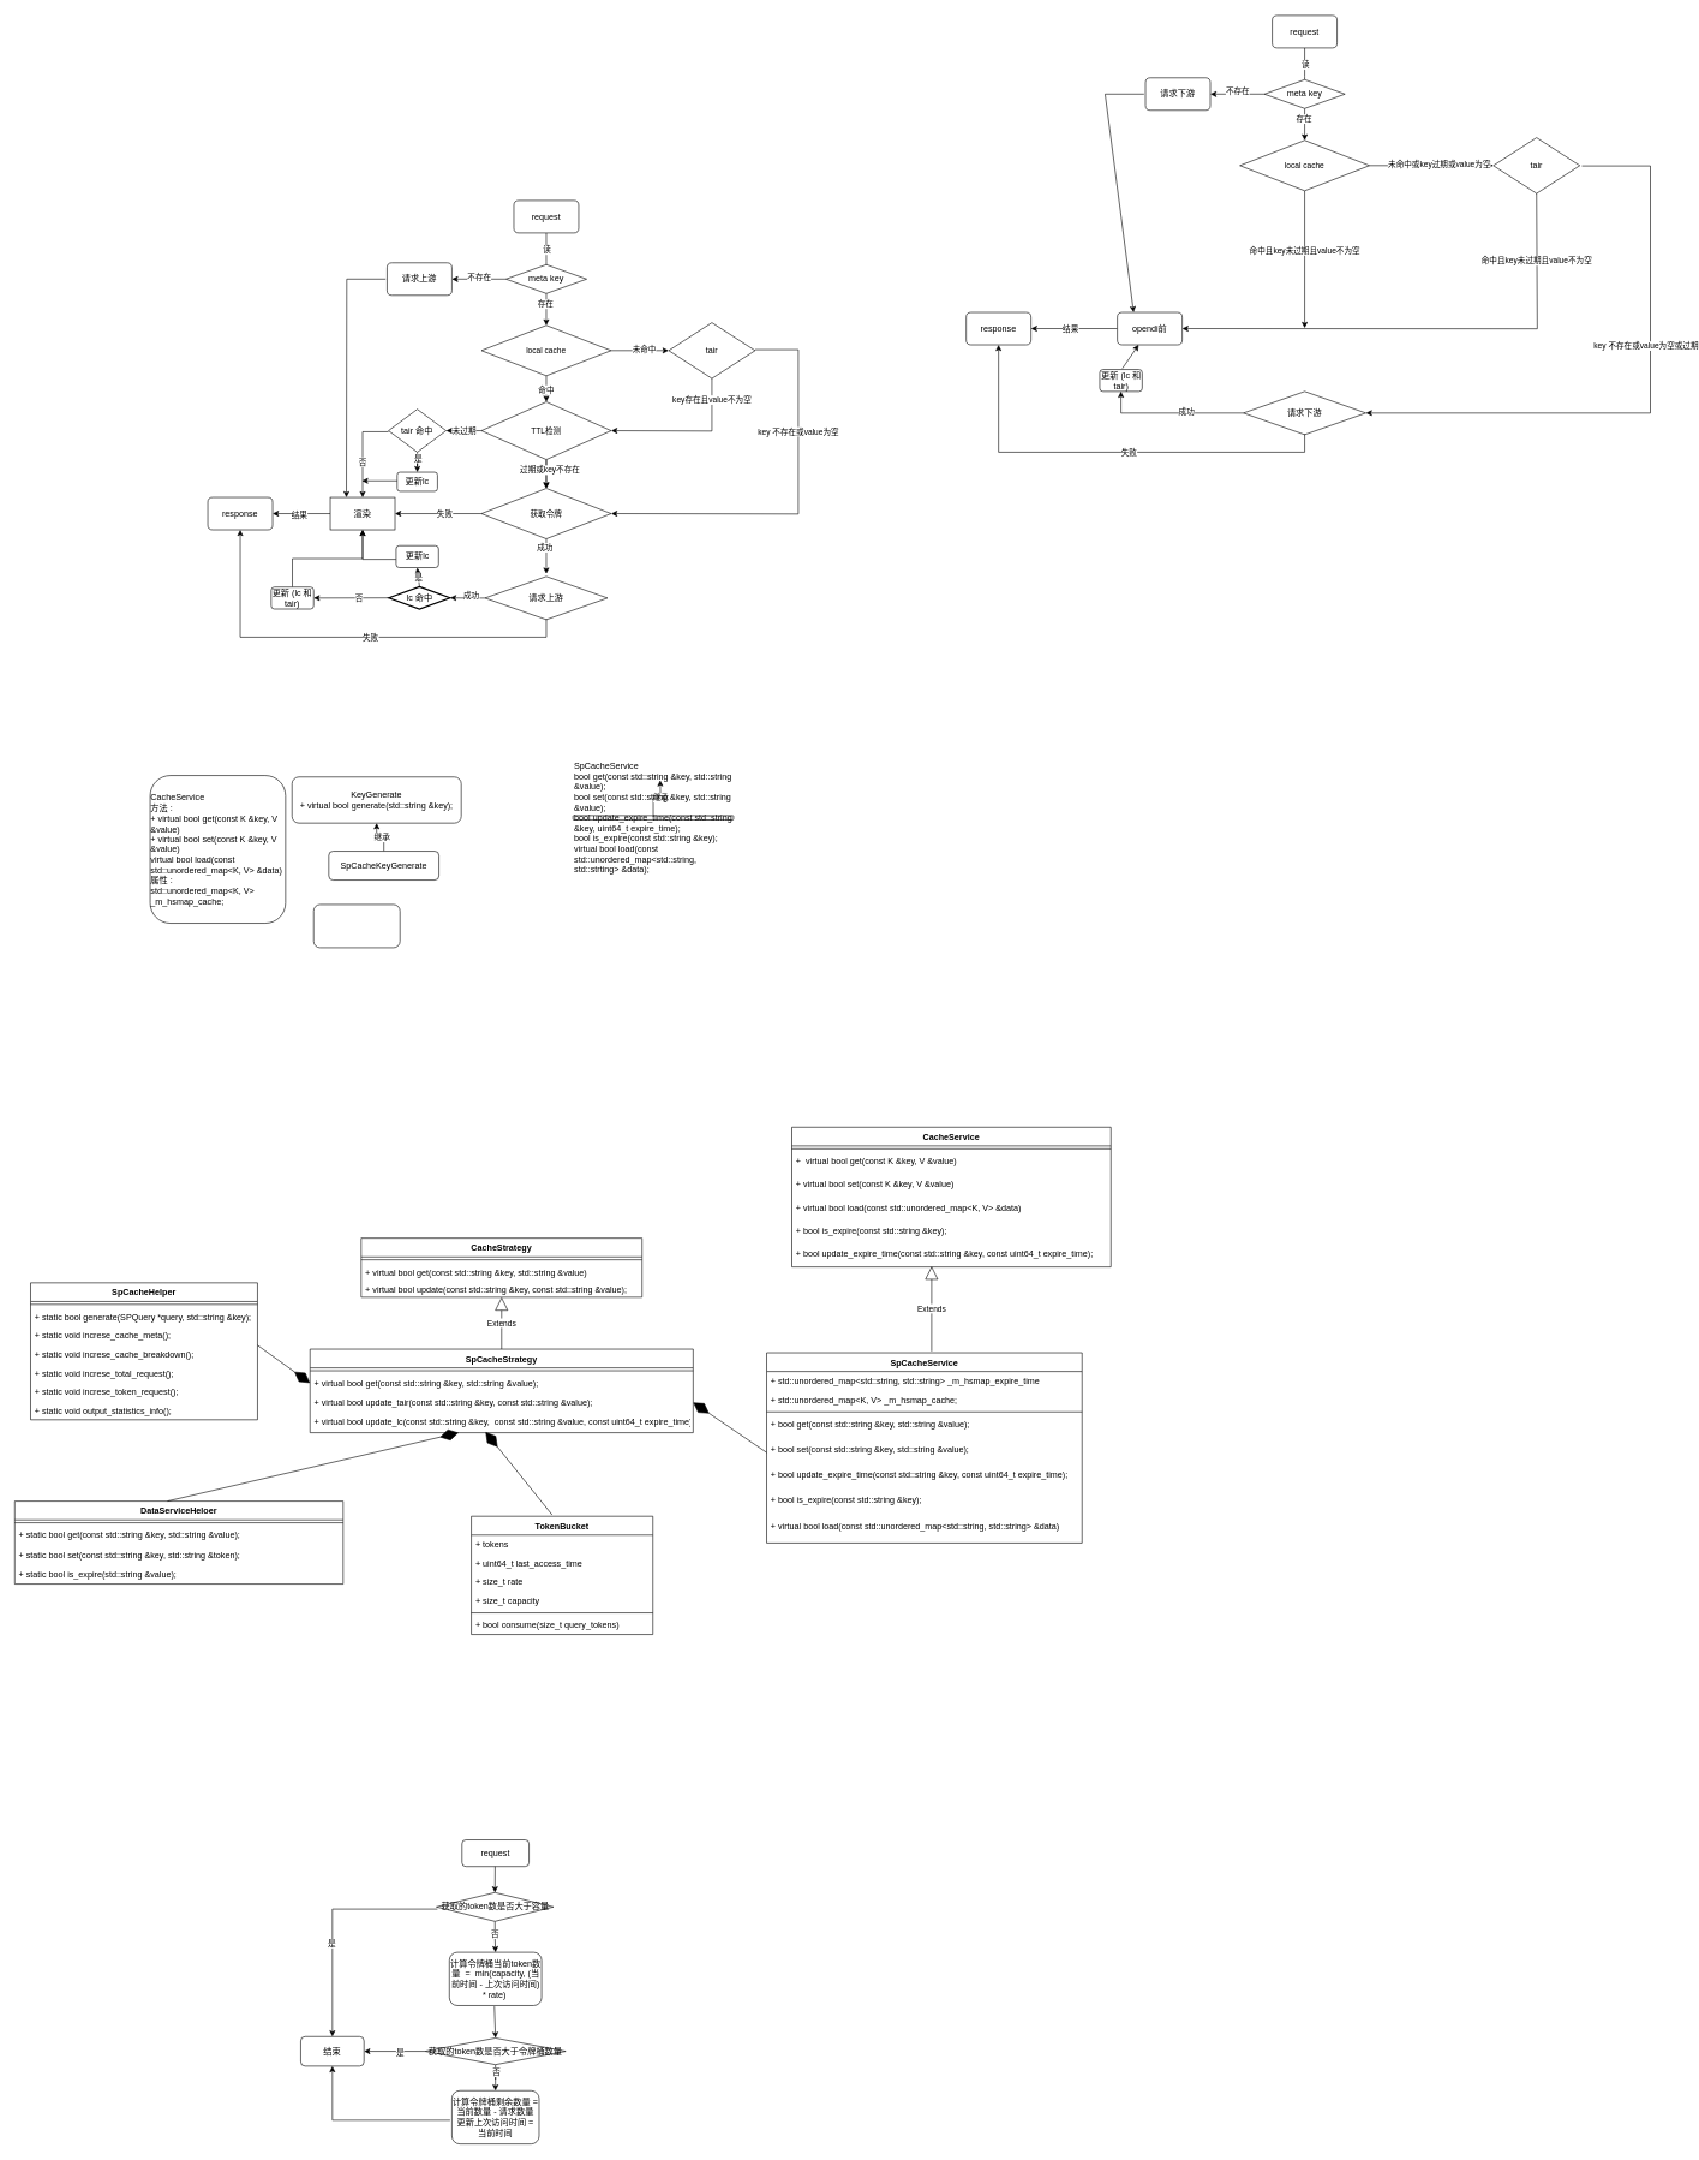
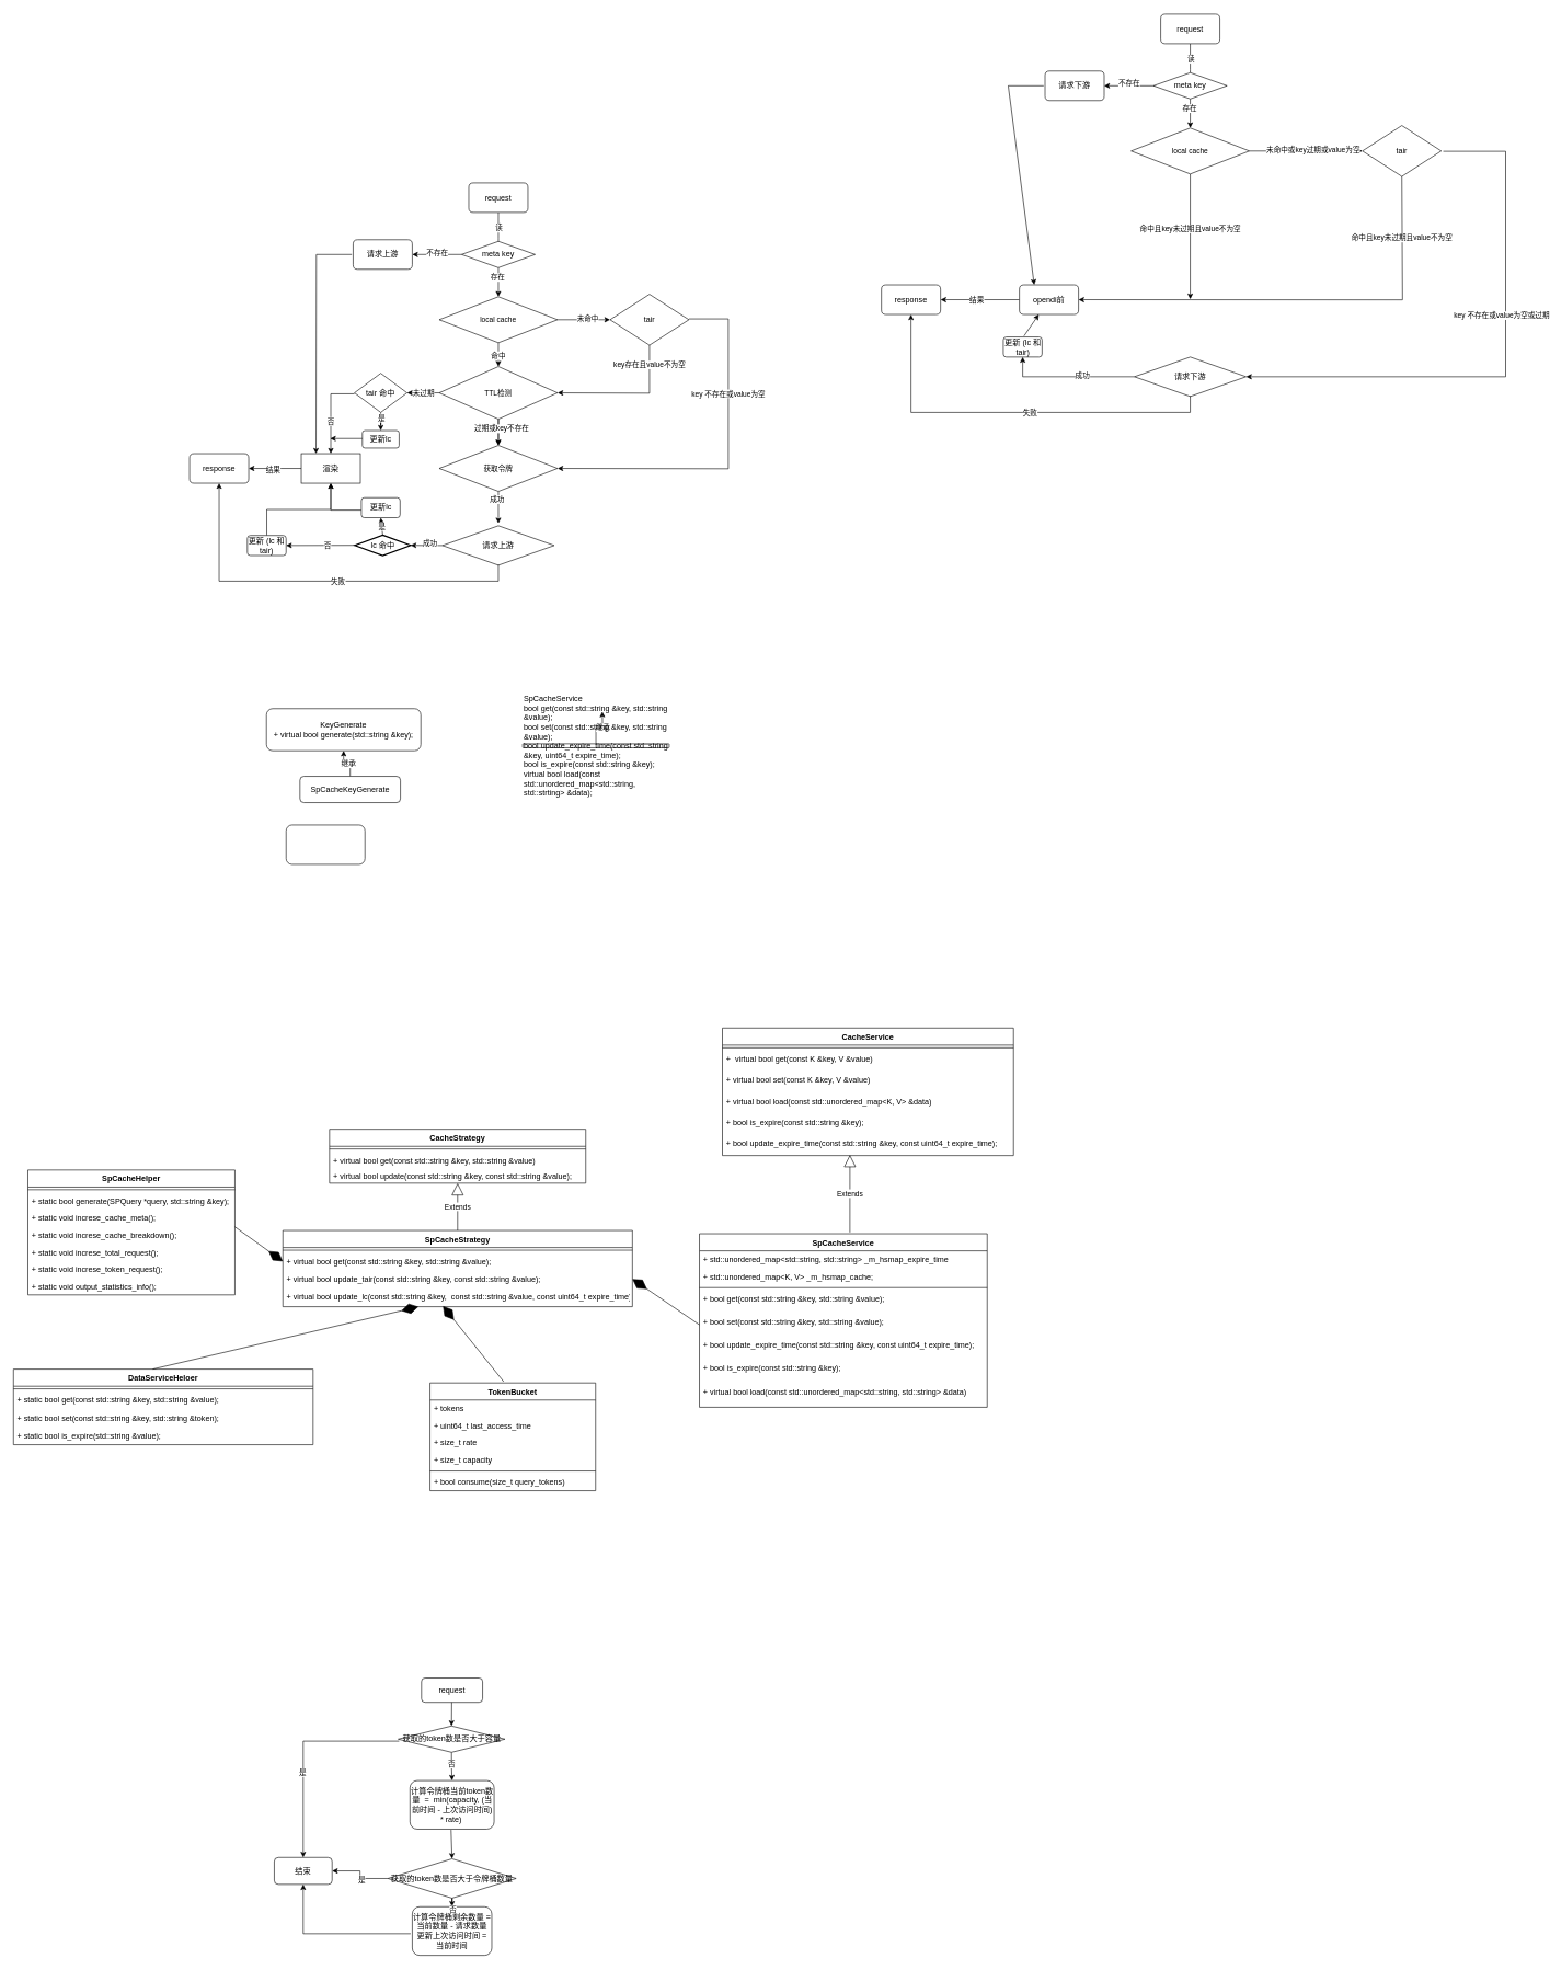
- <mxCell id="22" value="" style="edgeStyle=orthogonalEdgeStyle;rounded=0;orthogonalLoop=1;jettySize=auto;html=1;" edge="1" parent="1" source="24" target="12"><mxGeometry relative="1" as="geometry" /></mxCell>
- <mxCell id="23" value="失败" style="edgeLabel;html=1;align=center;verticalAlign=middle;resizable=0;points=[];" vertex="1" connectable="0" parent="22"><mxGeometry x="-0.133" relative="1" as="geometry"><mxPoint as="offset" /></mxGeometry></mxCell>
- <mxCell id="50" value="&lt;div style=&quot;text-align: left&quot;&gt;&lt;span&gt;CacheService&lt;/span&gt;&lt;/div&gt;&lt;div style=&quot;text-align: left&quot;&gt;方法 :&amp;nbsp;&lt;/div&gt;&lt;div style=&quot;text-align: left&quot;&gt;&lt;span&gt;+&amp;nbsp;virtual bool get(const K &amp;amp;key, V &amp;amp;value)&lt;/span&gt;&lt;/div&gt;&lt;div style=&quot;text-align: left&quot;&gt;&lt;span&gt;+&amp;nbsp;virtual bool set(const K &amp;amp;key, V &amp;amp;value)&lt;/span&gt;&lt;/div&gt;&lt;div style=&quot;text-align: left&quot;&gt;&lt;span&gt;virtual bool load(const std::unordered_map&amp;lt;K, V&amp;gt; &amp;amp;data)&lt;/span&gt;&lt;/div&gt;&lt;div style=&quot;text-align: left&quot;&gt;属性 :&amp;nbsp;&lt;/div&gt;&lt;div style=&quot;text-align: left&quot;&gt;std::unordered_map&amp;lt;K, V&amp;gt; _m_hsmap_cache;&lt;/div&gt;" style="rounded=1;whiteSpace=wrap;html=1;" vertex="1" parent="1"><mxGeometry x="208" y="1075" width="188" height="205" as="geometry" /></mxCell>
- <mxCell id="122" value="获取的token数是否大于令牌桶数量" style="rhombus;whiteSpace=wrap;html=1;fontColor=#000000;" vertex="1" parent="1"><mxGeometry x="590" y="2827" width="195" height="37" as="geometry" /></mxCell>
+ <mxCell id="122" value="获取的token数是否大于令牌桶数量" style="rhombus;whiteSpace=wrap;html=1;fontColor=#000000;" vertex="1" parent="1"><mxGeometry x="590" y="2827" width="195" height="60" as="geometry" /></mxCell>
